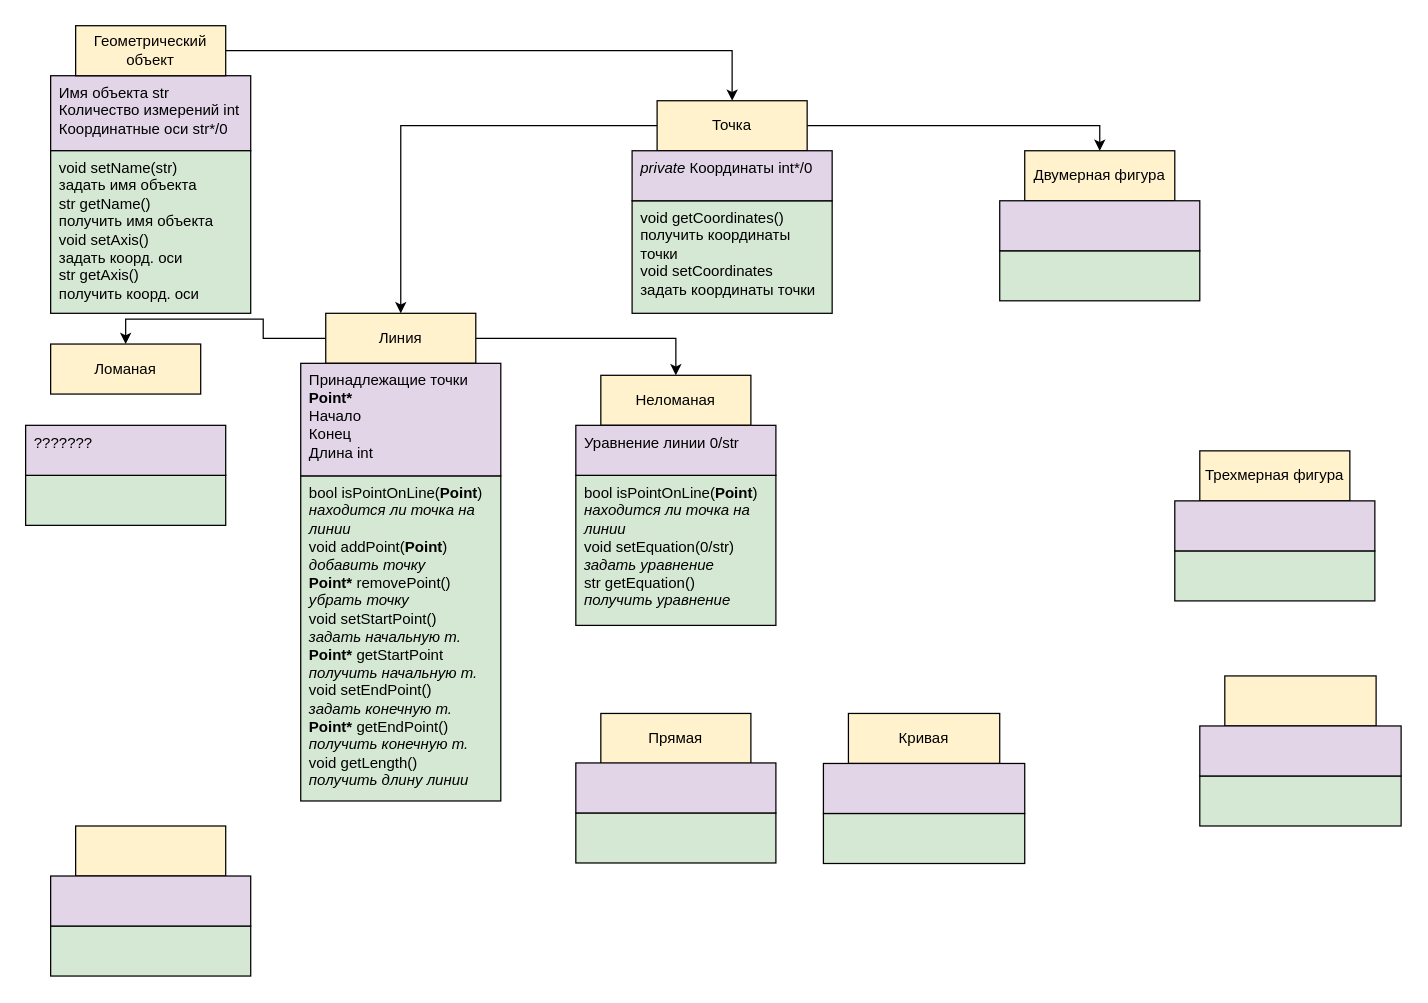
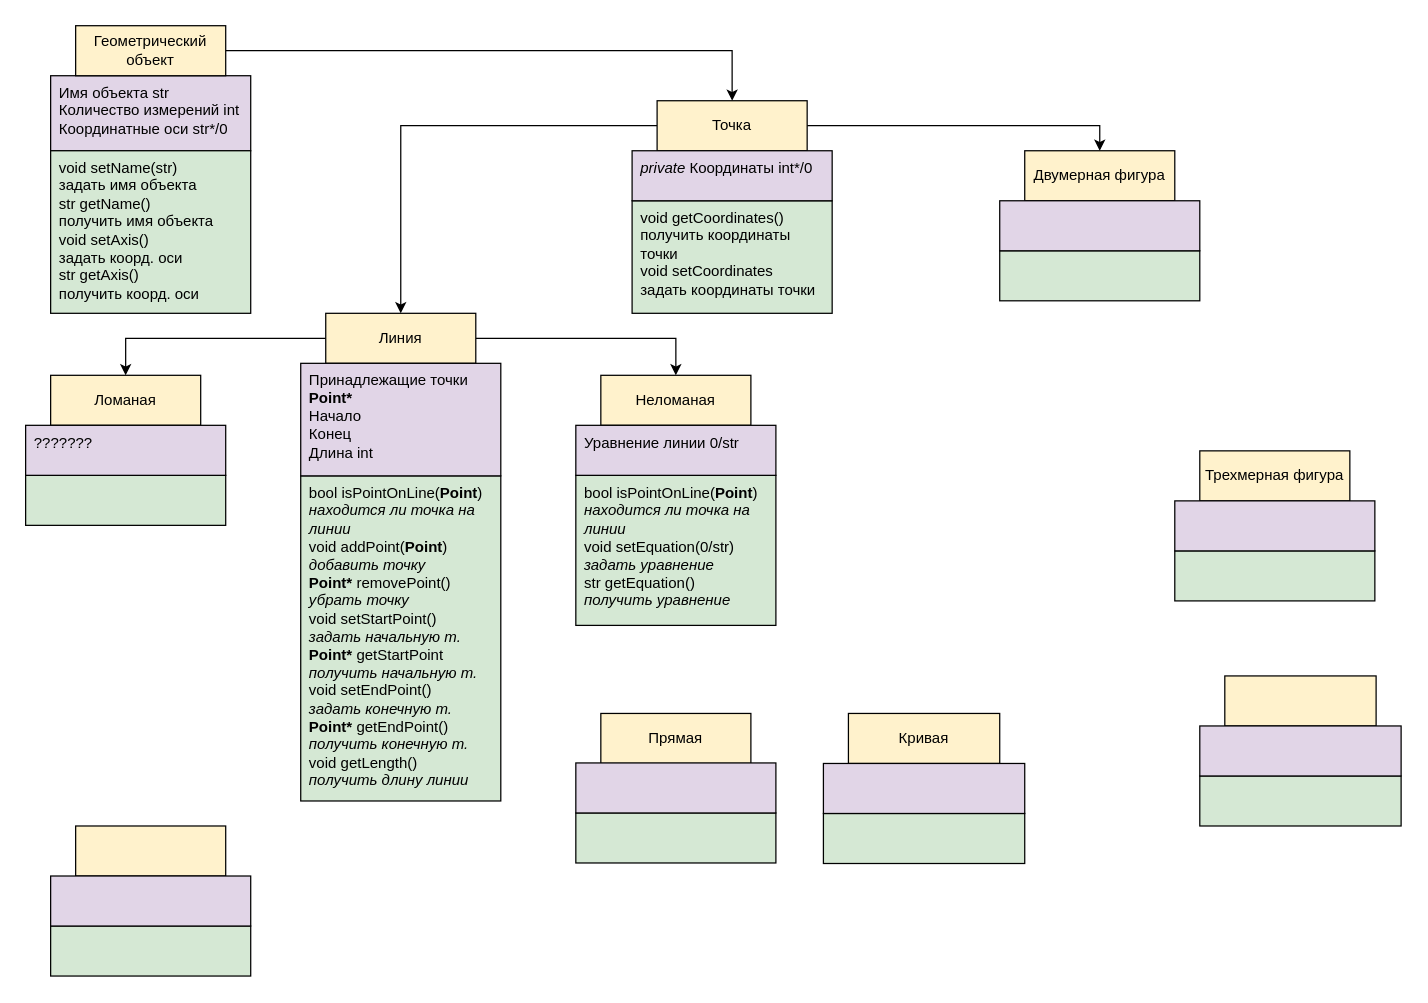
- <mxCell id="32" value="Ломаная" style="rounded=0;whiteSpace=wrap;html=1;fillColor=#fff2cc;strokeColor=#000000;fontSize=12;" vertex="1" parent="1"><mxGeometry x="40" y="274.58" width="120" height="40" as="geometry" /></mxCell>
+ <mxCell id="32" value="Ломаная" style="rounded=0;whiteSpace=wrap;html=1;fillColor=#fff2cc;strokeColor=#000000;fontSize=12;" vertex="1" parent="1"><mxGeometry x="40" y="299.58" width="120" height="40" as="geometry" /></mxCell>
